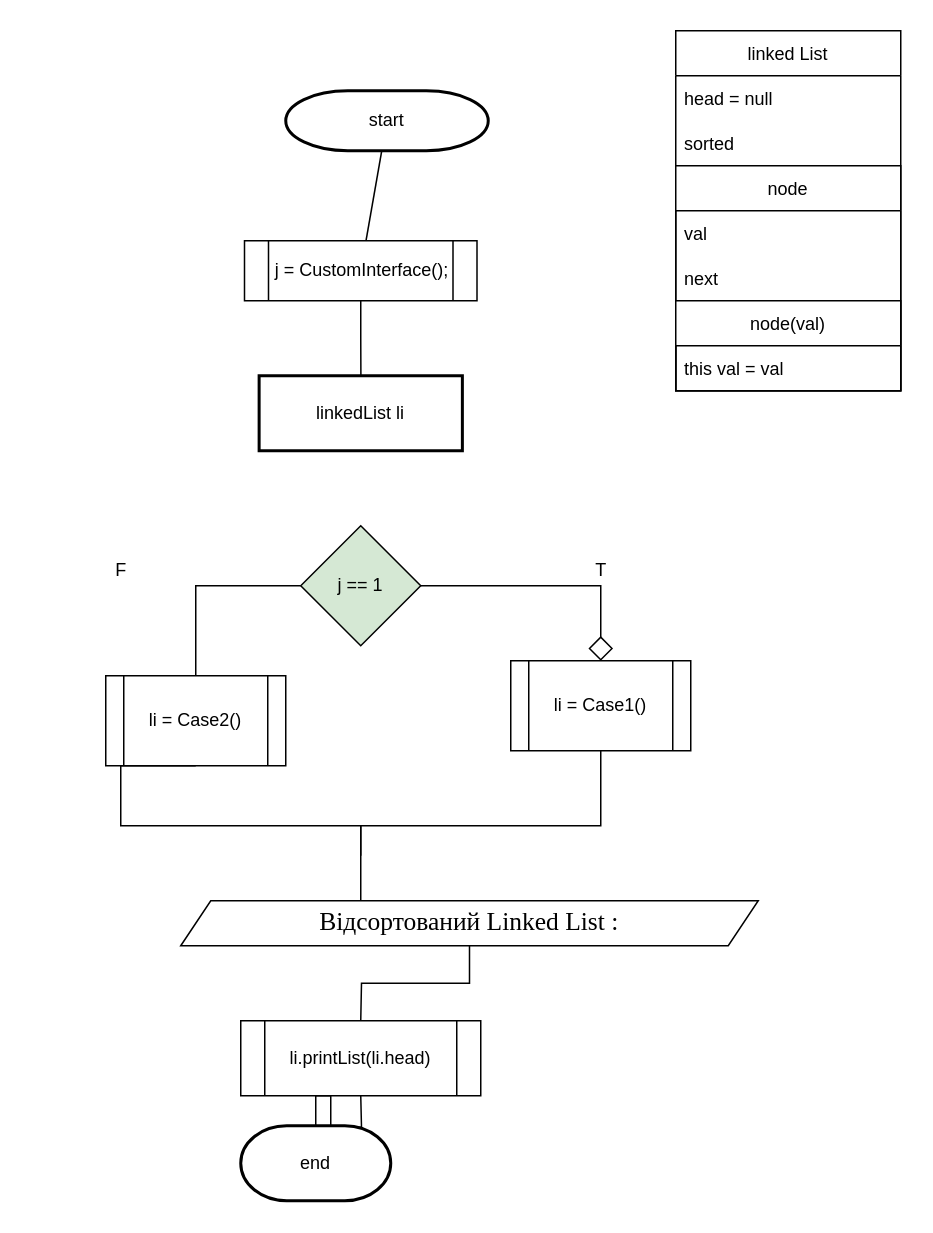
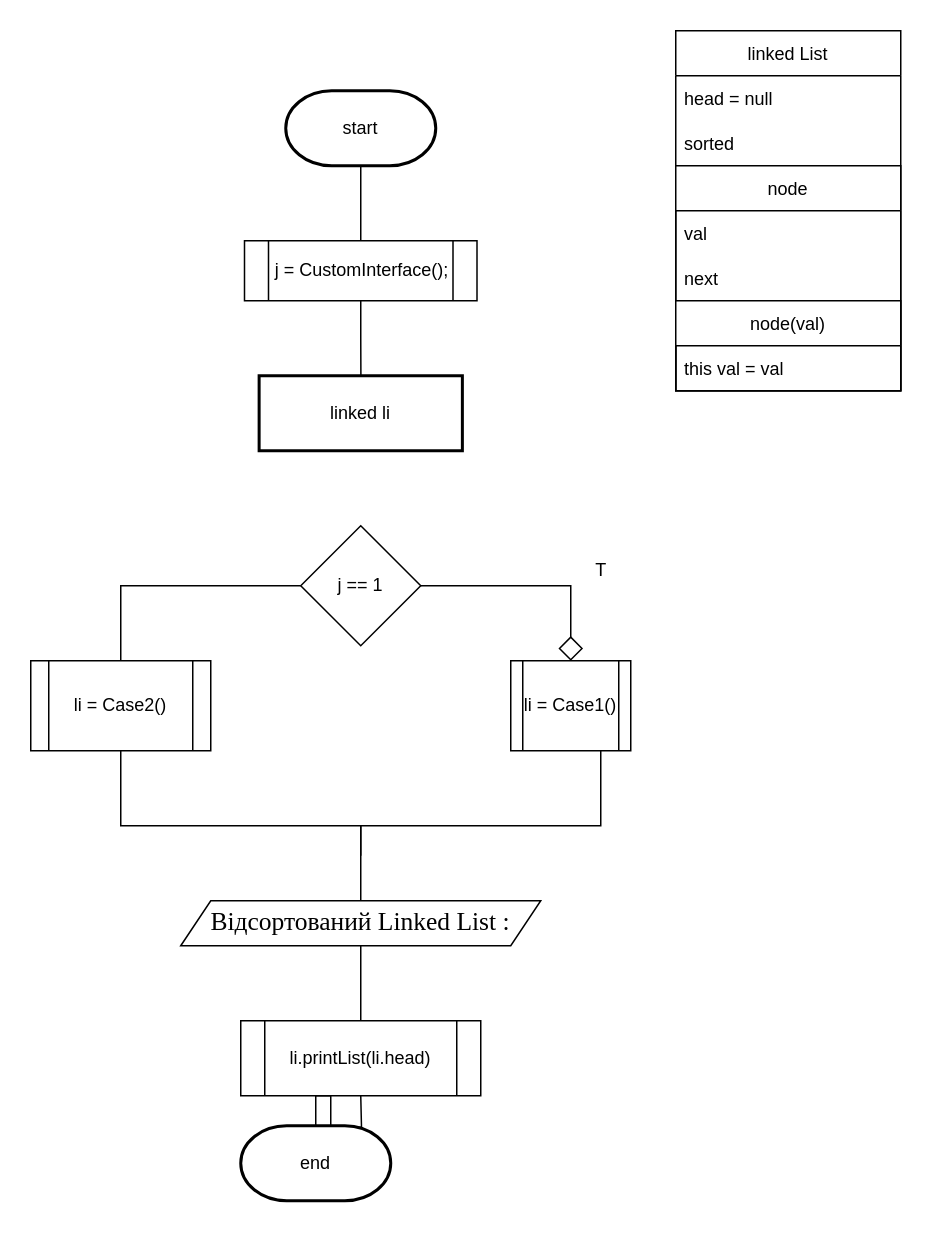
- <mxCell id="3" value="start" style="strokeWidth=2;html=1;shape=mxgraph.flowchart.terminator;whiteSpace=wrap;hachureGap=4;" vertex="1" parent="1"><mxGeometry x="190" y="60" width="135" height="40" as="geometry" /></mxCell>
+ <mxCell id="3" value="start" style="strokeWidth=2;html=1;shape=mxgraph.flowchart.terminator;whiteSpace=wrap;hachureGap=4;" vertex="1" parent="1"><mxGeometry x="190" y="60" width="100" height="50" as="geometry" /></mxCell>
- <mxCell id="17" value="linkedList li" style="whiteSpace=wrap;html=1;strokeWidth=2;hachureGap=4;" vertex="1" parent="1"><mxGeometry x="172.25" y="250" width="135.5" height="50" as="geometry" /></mxCell>
+ <mxCell id="17" value="linked li" style="whiteSpace=wrap;html=1;strokeWidth=2;hachureGap=4;" vertex="1" parent="1"><mxGeometry x="172.25" y="250" width="135.5" height="50" as="geometry" /></mxCell>
- <mxCell id="23" value="F" style="text;html=1;align=center;verticalAlign=middle;resizable=0;points=[];autosize=1;strokeColor=none;fillColor=none;hachureGap=4;" vertex="1" parent="1"><mxGeometry x="70" y="370" width="20" height="20" as="geometry" /></mxCell>
- <mxCell id="16" value="j == 1" style="rhombus;whiteSpace=wrap;html=1;hachureGap=4;fillColor=#d5e8d4;" vertex="1" parent="1"><mxGeometry x="200" y="350" width="80" height="80" as="geometry" /></mxCell>
+ <mxCell id="16" value="j == 1" style="rhombus;whiteSpace=wrap;html=1;hachureGap=4;" vertex="1" parent="1"><mxGeometry x="200" y="350" width="80" height="80" as="geometry" /></mxCell>
- <mxCell id="19" value="li = Case1()" style="shape=process;whiteSpace=wrap;html=1;backgroundOutline=1;hachureGap=4;" vertex="1" parent="1"><mxGeometry x="340" y="440" width="120" height="60" as="geometry" /></mxCell>
+ <mxCell id="19" value="li = Case1()" style="shape=process;whiteSpace=wrap;html=1;backgroundOutline=1;hachureGap=4;" vertex="1" parent="1"><mxGeometry x="340" y="440" width="80" height="60" as="geometry" /></mxCell>
- <mxCell id="21" value="li = Case2()" style="shape=process;whiteSpace=wrap;html=1;backgroundOutline=1;hachureGap=4;" vertex="1" parent="1"><mxGeometry x="70" y="450" width="120" height="60" as="geometry" /></mxCell>
+ <mxCell id="21" value="li = Case2()" style="shape=process;whiteSpace=wrap;html=1;backgroundOutline=1;hachureGap=4;" vertex="1" parent="1"><mxGeometry x="20" y="440" width="120" height="60" as="geometry" /></mxCell>
- <mxCell id="25" value="Вiдсортований Linked List :" style="shape=parallelogram;perimeter=parallelogramPerimeter;whiteSpace=wrap;html=1;fixedSize=1;rounded=0;shadow=0;labelBackgroundColor=none;labelBorderColor=none;sketch=0;hachureGap=4;fontFamily=Times New Roman;fontSize=17;fontSource=https%3A%2F%2Ffonts.googleapis.com%2Fcss%3Ffamily%3DArchitects%2BDaughter;" vertex="1" parent="1"><mxGeometry x="120" y="600" width="385" height="30" as="geometry" /></mxCell>
+ <mxCell id="25" value="Вiдсортований Linked List :" style="shape=parallelogram;perimeter=parallelogramPerimeter;whiteSpace=wrap;html=1;fixedSize=1;rounded=0;shadow=0;labelBackgroundColor=none;labelBorderColor=none;sketch=0;hachureGap=4;fontFamily=Times New Roman;fontSize=17;fontSource=https%3A%2F%2Ffonts.googleapis.com%2Fcss%3Ffamily%3DArchitects%2BDaughter;" vertex="1" parent="1"><mxGeometry x="120" y="600" width="240" height="30" as="geometry" /></mxCell>
